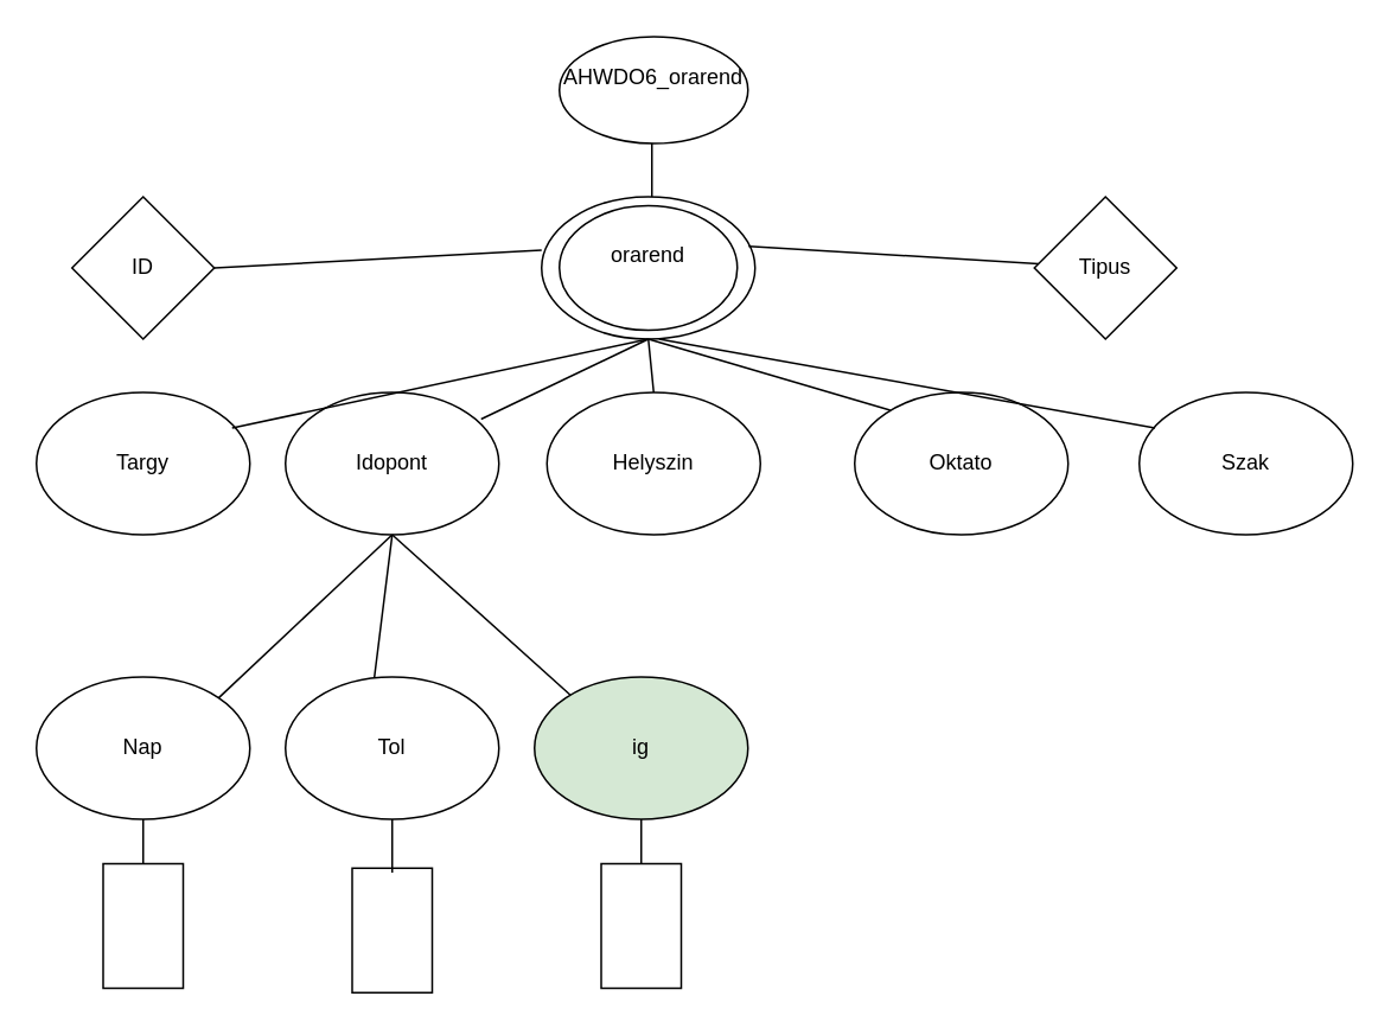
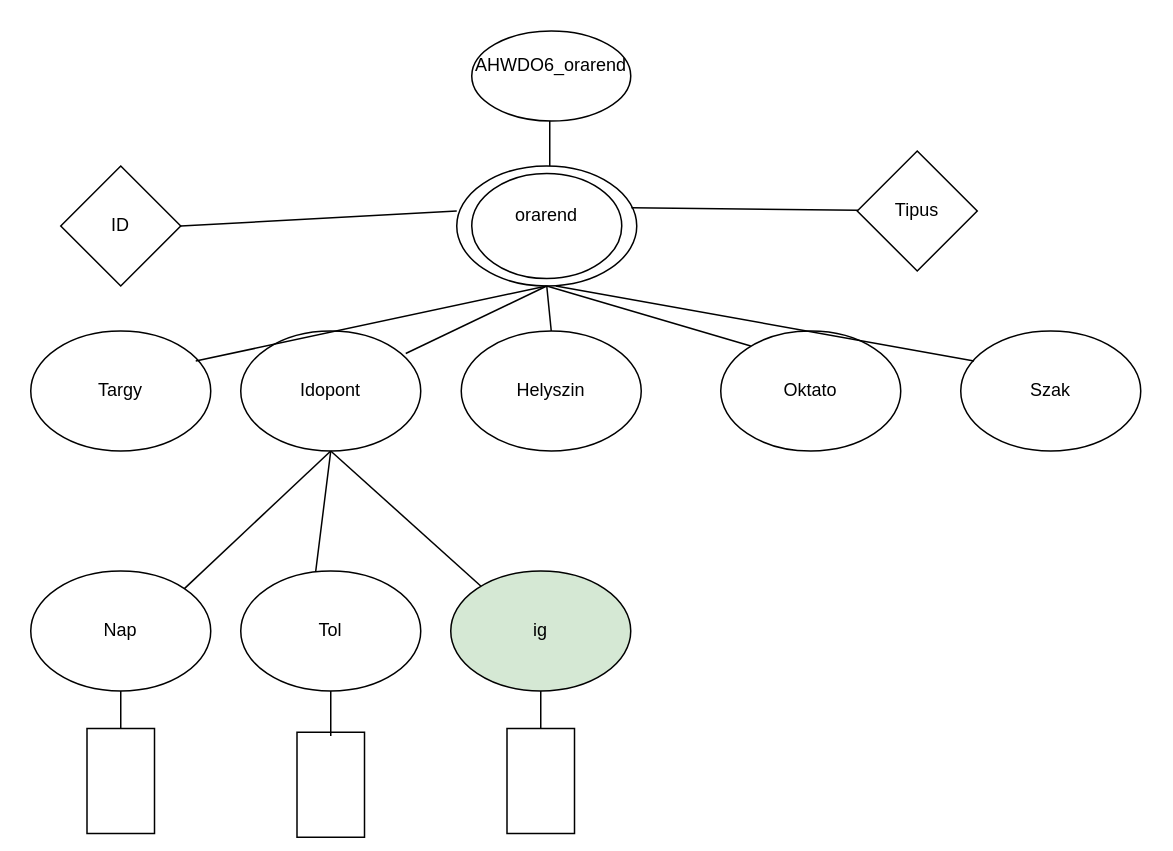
- <mxCell id="25" value="Tipus" style="rhombus;whiteSpace=wrap;html=1;" vertex="1" parent="1"><mxGeometry x="581" y="110" width="80" height="80" as="geometry" /></mxCell>
+ <mxCell id="25" value="Tipus" style="rhombus;whiteSpace=wrap;html=1;" vertex="1" parent="1"><mxGeometry x="571" y="100" width="80" height="80" as="geometry" /></mxCell>
